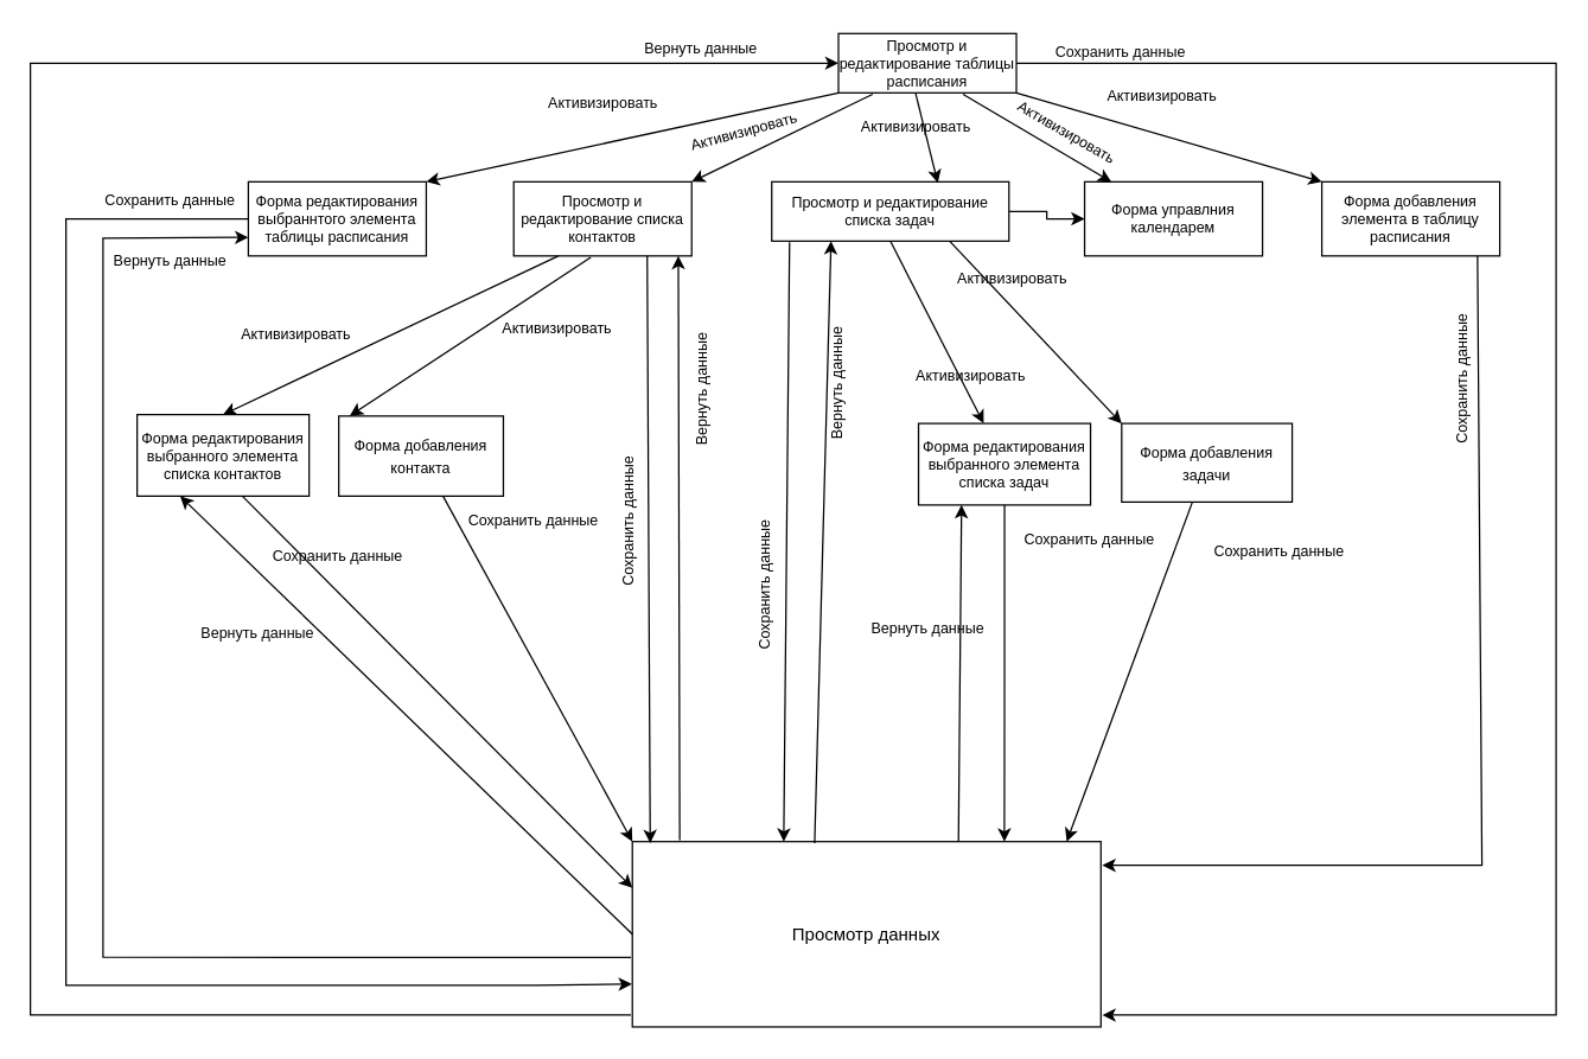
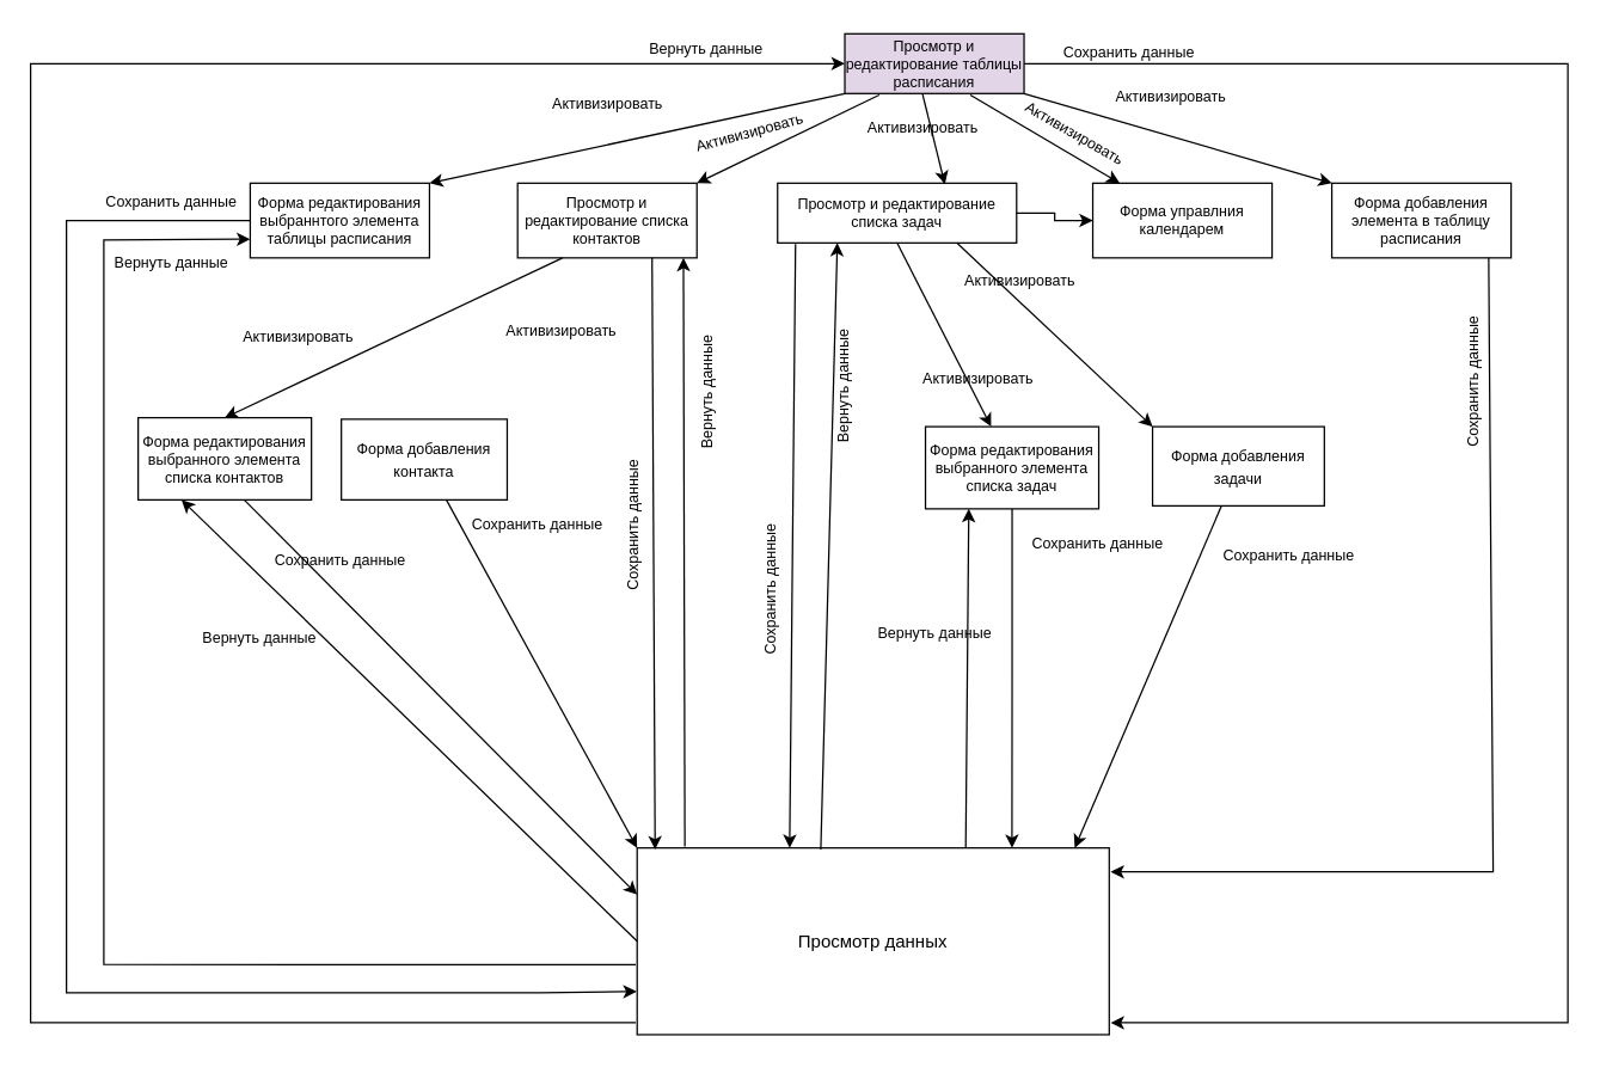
- <mxCell id="4" value="&lt;font size=&quot;1&quot;&gt;Просмотр и редактирование таблицы расписания&lt;/font&gt;" style="rounded=0;whiteSpace=wrap;html=1;fontSize=8;" vertex="1" parent="1"><mxGeometry x="565" y="22" width="120" height="40" as="geometry" /></mxCell>
+ <mxCell id="4" value="&lt;font size=&quot;1&quot;&gt;Просмотр и редактирование таблицы расписания&lt;/font&gt;" style="rounded=0;whiteSpace=wrap;html=1;fontSize=8;fillColor=#e1d5e7;" vertex="1" parent="1"><mxGeometry x="565" y="22" width="120" height="40" as="geometry" /></mxCell>
- <mxCell id="20" value="" style="endArrow=classic;html=1;rounded=0;fontSize=10;exitX=0.433;exitY=1.02;exitDx=0;exitDy=0;entryX=0.067;entryY=-0.003;entryDx=0;entryDy=0;entryPerimeter=0;exitPerimeter=0;" edge="1" parent="1" source="5" target="16"><mxGeometry width="50" height="50" relative="1" as="geometry"><mxPoint x="615" y="82" as="sourcePoint" /><mxPoint x="564" y="143" as="targetPoint" /></mxGeometry></mxCell>
- <mxCell id="15" value="&lt;font style=&quot;font-size: 10px;&quot;&gt;Форма добавления задачи&lt;/font&gt;" style="rounded=0;whiteSpace=wrap;html=1;fontSize=12;" vertex="1" parent="1"><mxGeometry x="756" y="285" width="115" height="53" as="geometry" /></mxCell>
+ <mxCell id="15" value="&lt;font style=&quot;font-size: 10px;&quot;&gt;Форма добавления задачи&lt;/font&gt;" style="rounded=0;whiteSpace=wrap;html=1;fontSize=12;" vertex="1" parent="1"><mxGeometry x="771" y="285" width="115" height="53" as="geometry" /></mxCell>
